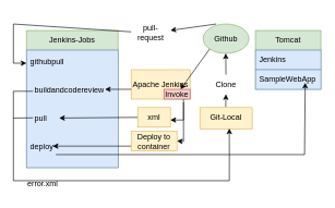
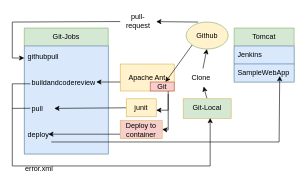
- <mxCell id="29" value="pull-request" style="text;html=1;align=center;verticalAlign=middle;whiteSpace=wrap;rounded=0;" vertex="1" parent="1"><mxGeometry x="200" y="35" width="60" height="30" as="geometry" /></mxCell>
+ <mxCell id="29" value="pull-request" style="text;html=1;align=center;verticalAlign=middle;whiteSpace=wrap;rounded=0;" vertex="1" parent="1"><mxGeometry x="200" y="20" width="60" height="30" as="geometry" /></mxCell>
- <mxCell id="4" value="Github" style="ellipse;whiteSpace=wrap;html=1;fillColor=#d5e8d4;strokeColor=#82b366;" vertex="1" parent="1"><mxGeometry x="310" y="36" width="70" height="45" as="geometry" /></mxCell>
+ <mxCell id="4" value="Github" style="ellipse;whiteSpace=wrap;html=1;fillColor=#fff2cc;strokeColor=#82b366;" vertex="1" parent="1"><mxGeometry x="310" y="36" width="70" height="45" as="geometry" /></mxCell>
- <mxCell id="8" value="Jenkins-Jobs" style="swimlane;fontStyle=0;childLayout=stackLayout;horizontal=1;startSize=30;horizontalStack=0;resizeParent=1;resizeParentMax=0;resizeLast=0;collapsible=1;marginBottom=0;whiteSpace=wrap;html=1;fillColor=#d5e8d4;strokeColor=#82b366;" vertex="1" parent="1"><mxGeometry x="40" y="46" width="140" height="210" as="geometry" /></mxCell>
+ <mxCell id="8" value="Git-Jobs" style="swimlane;fontStyle=0;childLayout=stackLayout;horizontal=1;startSize=30;horizontalStack=0;resizeParent=1;resizeParentMax=0;resizeLast=0;collapsible=1;marginBottom=0;whiteSpace=wrap;html=1;fillColor=#d5e8d4;strokeColor=#82b366;" vertex="1" parent="1"><mxGeometry x="40" y="46" width="140" height="210" as="geometry" /></mxCell>
- <mxCell id="31" value="Clone" style="text;html=1;align=center;verticalAlign=middle;whiteSpace=wrap;rounded=0;" vertex="1" parent="1"><mxGeometry x="315" y="113.5" width="60" height="30" as="geometry" /></mxCell>
+ <mxCell id="31" value="Clone" style="text;html=1;align=center;verticalAlign=middle;whiteSpace=wrap;rounded=0;" vertex="1" parent="1"><mxGeometry x="305" y="113.5" width="60" height="30" as="geometry" /></mxCell>
- <mxCell id="2" value="Apache Jenkins" style="rounded=0;whiteSpace=wrap;html=1;fillColor=#fff2cc;strokeColor=#d6b656;" vertex="1" parent="1"><mxGeometry x="200" y="106" width="90" height="45" as="geometry" /></mxCell>
+ <mxCell id="2" value="Apache Ant" style="rounded=0;whiteSpace=wrap;html=1;fillColor=#fff2cc;strokeColor=#d6b656;" vertex="1" parent="1"><mxGeometry x="200" y="106" width="90" height="45" as="geometry" /></mxCell>
- <mxCell id="26" value="Invoke" style="rounded=0;whiteSpace=wrap;html=1;fillColor=#f8cecc;strokeColor=#b85450;" vertex="1" parent="1"><mxGeometry x="250" y="136" width="40" height="15" as="geometry" /></mxCell>
+ <mxCell id="26" value="Git" style="rounded=0;whiteSpace=wrap;html=1;fillColor=#f8cecc;strokeColor=#b85450;" vertex="1" parent="1"><mxGeometry x="250" y="136" width="40" height="15" as="geometry" /></mxCell>
- <mxCell id="18" value="xml" style="rounded=0;whiteSpace=wrap;html=1;fillColor=#fff2cc;strokeColor=#d6b656;" vertex="1" parent="1"><mxGeometry x="210" y="164" width="50" height="30" as="geometry" /></mxCell>
+ <mxCell id="18" value="junit" style="rounded=0;whiteSpace=wrap;html=1;fillColor=#fff2cc;strokeColor=#d6b656;" vertex="1" parent="1"><mxGeometry x="210" y="164" width="50" height="30" as="geometry" /></mxCell>
- <mxCell id="3" value="Git-Local" style="rounded=0;whiteSpace=wrap;html=1;fillColor=#fff2cc;strokeColor=#d6b656;" vertex="1" parent="1"><mxGeometry x="305" y="164" width="80" height="32.5" as="geometry" /></mxCell>
+ <mxCell id="3" value="Git-Local" style="rounded=0;whiteSpace=wrap;html=1;fillColor=#d5e8d4;strokeColor=#d6b656;" vertex="1" parent="1"><mxGeometry x="305" y="164" width="80" height="32.5" as="geometry" /></mxCell>
- <mxCell id="21" value="Deploy to&lt;div&gt;container&lt;/div&gt;" style="rounded=0;whiteSpace=wrap;html=1;fillColor=#fff2cc;strokeColor=#d6b656;" vertex="1" parent="1"><mxGeometry x="200" y="200.5" width="70" height="30" as="geometry" /></mxCell>
+ <mxCell id="21" value="Deploy to&lt;div&gt;container&lt;/div&gt;" style="rounded=0;whiteSpace=wrap;html=1;fillColor=#f8cecc;strokeColor=#d6b656;" vertex="1" parent="1"><mxGeometry x="200" y="200.5" width="70" height="30" as="geometry" /></mxCell>
